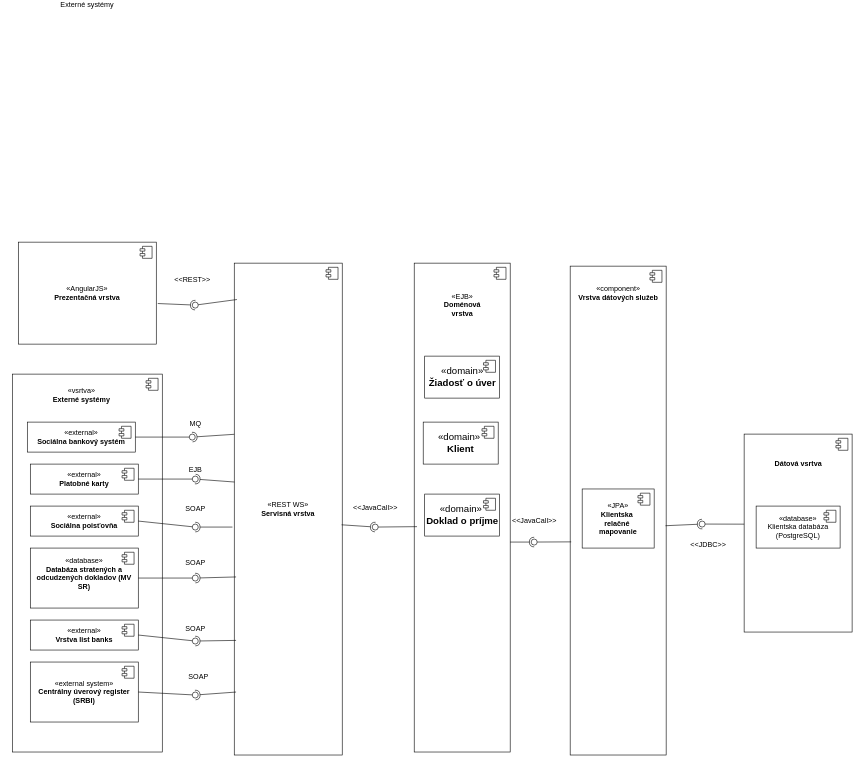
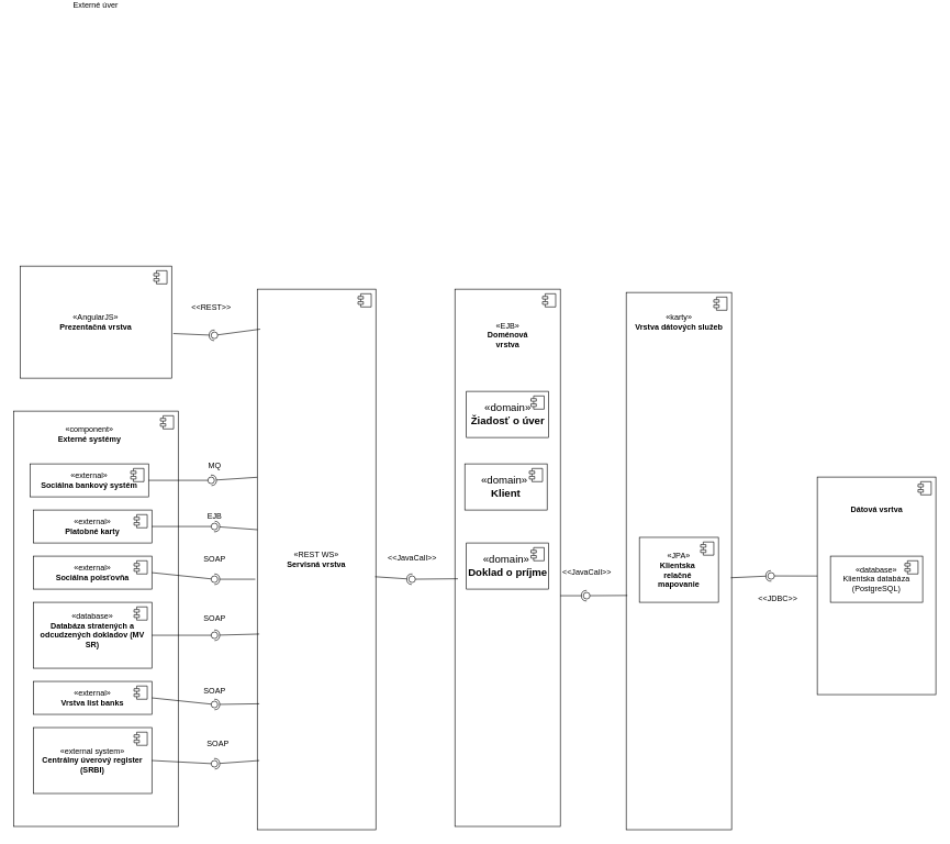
- <mxCell id="2" value="&lt;font&gt;Externé systémy&lt;/font&gt;" style="html=1;dropTarget=0;whiteSpace=wrap;align=center;spacingBottom=0;labelPosition=center;verticalLabelPosition=top;verticalAlign=top;labelBackgroundColor=none;" vertex="1" parent="1"><mxGeometry x="20" y="240" width="250" height="630" as="geometry" /></mxCell>
+ <mxCell id="2" value="&lt;font&gt;Externé úver&lt;/font&gt;" style="html=1;dropTarget=0;whiteSpace=wrap;align=center;spacingBottom=0;labelPosition=center;verticalLabelPosition=top;verticalAlign=top;labelBackgroundColor=none;" vertex="1" parent="1"><mxGeometry x="20" y="240" width="250" height="630" as="geometry" /></mxCell>
- <mxCell id="62" value="&lt;div&gt;&lt;span style=&quot;text-align: start; white-space: normal;&quot; data-end=&quot;391&quot; data-start=&quot;360&quot;&gt;«component»&lt;/span&gt;&lt;b&gt;&lt;br&gt;&lt;/b&gt;&lt;/div&gt;&lt;b&gt;Vrstva dátových&amp;nbsp;služeb&lt;/b&gt;" style="text;html=1;align=center;verticalAlign=middle;resizable=0;points=[];autosize=1;strokeColor=none;fillColor=none;" vertex="1" parent="1"><mxGeometry x="950" y="85" width="160" height="40" as="geometry" /></mxCell>
+ <mxCell id="62" value="&lt;div&gt;&lt;span style=&quot;text-align: start; white-space: normal;&quot; data-end=&quot;391&quot; data-start=&quot;360&quot;&gt;«karty»&lt;/span&gt;&lt;b&gt;&lt;br&gt;&lt;/b&gt;&lt;/div&gt;&lt;b&gt;Vrstva dátových&amp;nbsp;služeb&lt;/b&gt;" style="text;html=1;align=center;verticalAlign=middle;resizable=0;points=[];autosize=1;strokeColor=none;fillColor=none;" vertex="1" parent="1"><mxGeometry x="950" y="85" width="160" height="40" as="geometry" /></mxCell>
- <mxCell id="6" value="&lt;div&gt;&lt;span style=&quot;text-align: start; white-space: normal;&quot; data-end=&quot;391&quot; data-start=&quot;360&quot;&gt;«vsrtva»&lt;/span&gt;&lt;b&gt;&lt;br&gt;&lt;/b&gt;&lt;/div&gt;&lt;b&gt;Externé systémy&lt;/b&gt;" style="text;html=1;align=center;verticalAlign=middle;resizable=0;points=[];autosize=1;strokeColor=none;fillColor=none;" vertex="1" parent="1"><mxGeometry x="75" y="255" width="120" height="40" as="geometry" /></mxCell>
+ <mxCell id="6" value="&lt;div&gt;&lt;span style=&quot;text-align: start; white-space: normal;&quot; data-end=&quot;391&quot; data-start=&quot;360&quot;&gt;«component»&lt;/span&gt;&lt;b&gt;&lt;br&gt;&lt;/b&gt;&lt;/div&gt;&lt;b&gt;Externé systémy&lt;/b&gt;" style="text;html=1;align=center;verticalAlign=middle;resizable=0;points=[];autosize=1;strokeColor=none;fillColor=none;" vertex="1" parent="1"><mxGeometry x="75" y="255" width="120" height="40" as="geometry" /></mxCell>
